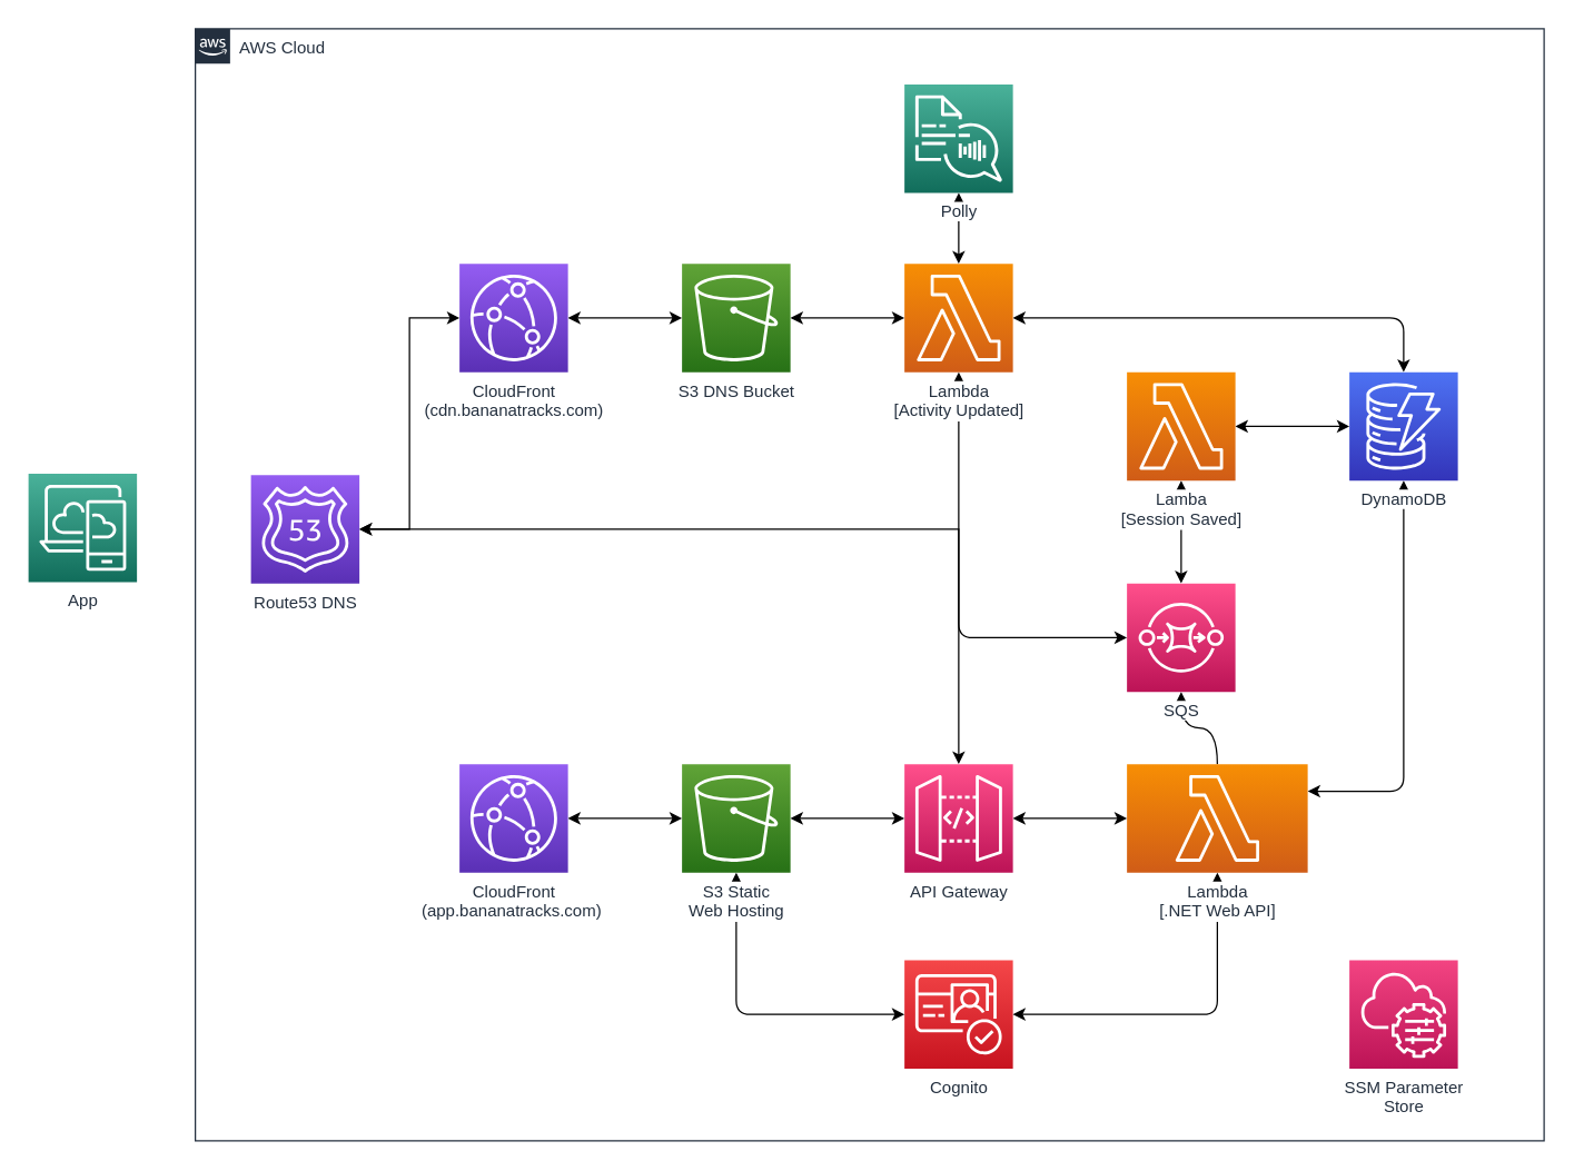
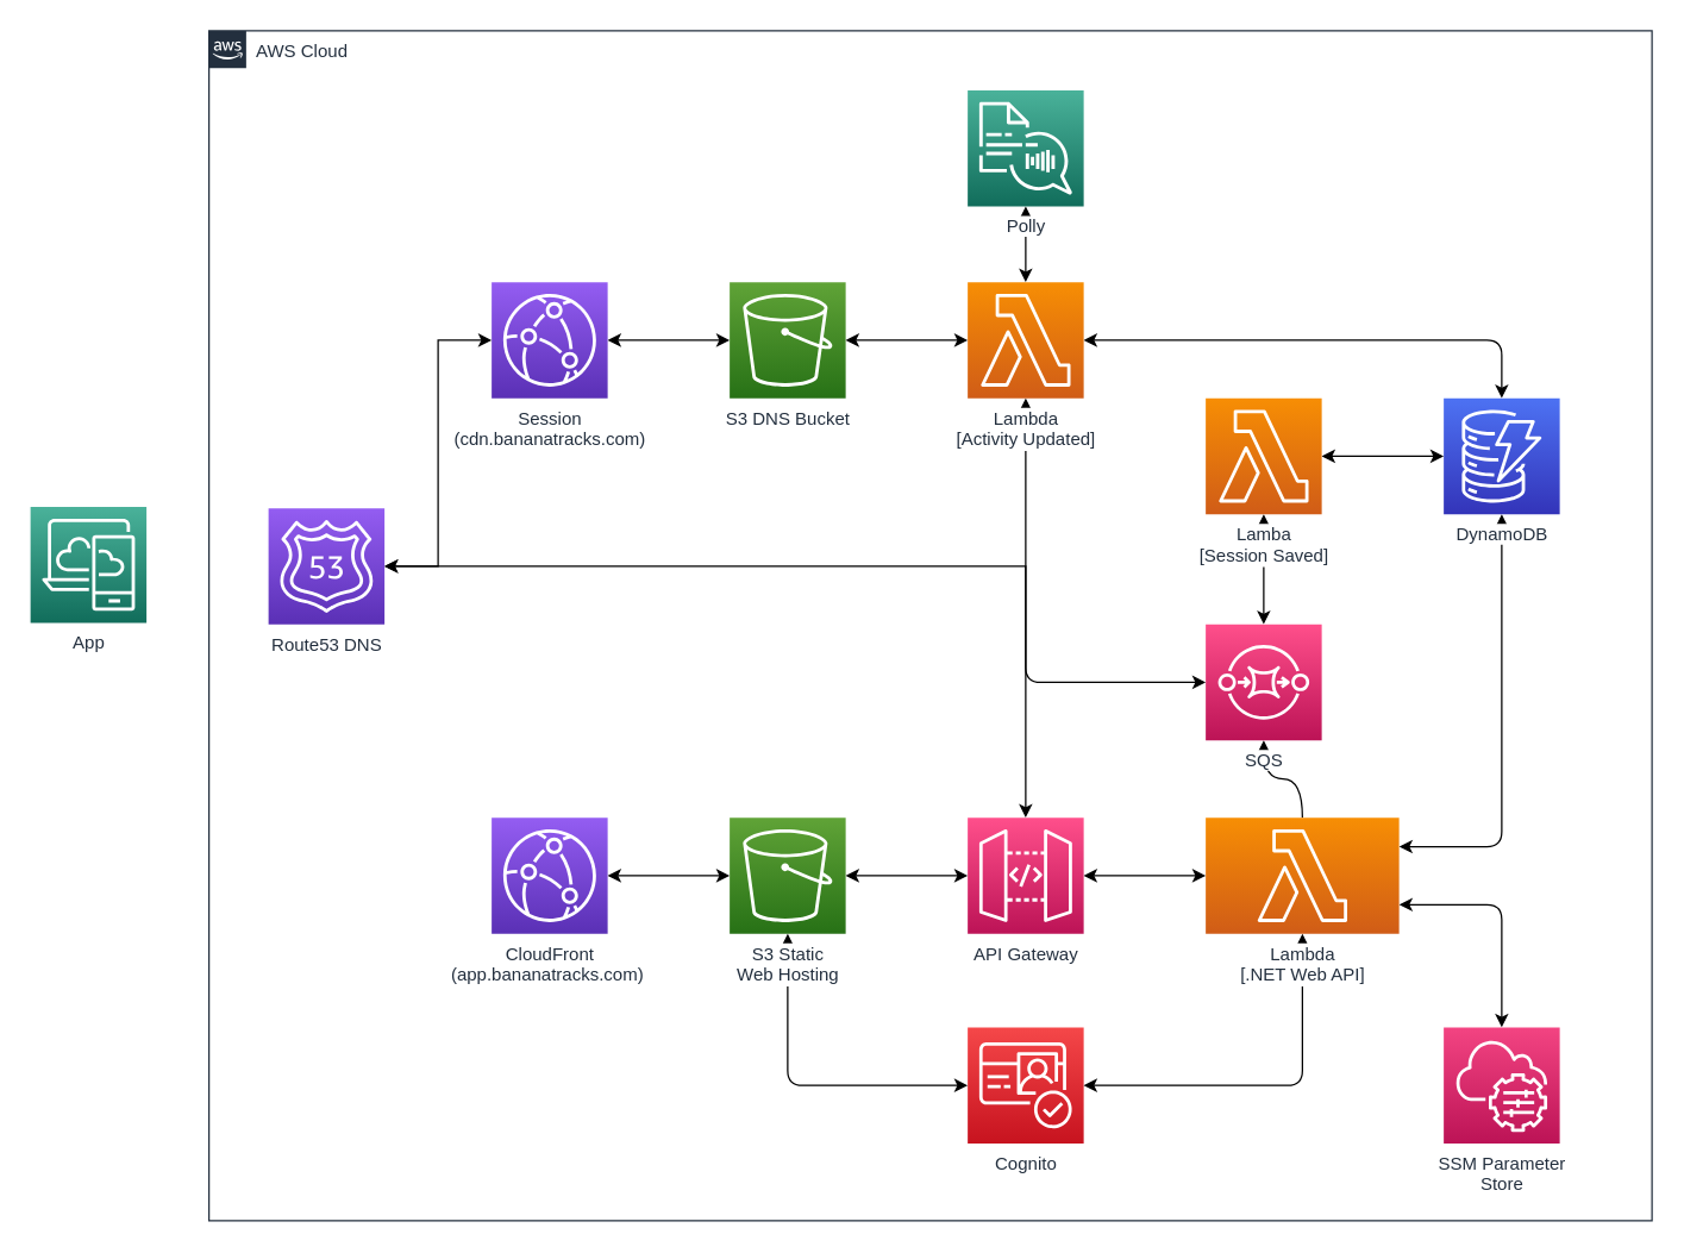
- <mxCell id="7" value="CloudFront&lt;br&gt;(cdn.bananatracks.com)" style="sketch=0;points=[[0,0,0],[0.25,0,0],[0.5,0,0],[0.75,0,0],[1,0,0],[0,1,0],[0.25,1,0],[0.5,1,0],[0.75,1,0],[1,1,0],[0,0.25,0],[0,0.5,0],[0,0.75,0],[1,0.25,0],[1,0.5,0],[1,0.75,0]];outlineConnect=0;fontColor=#232F3E;gradientColor=#945DF2;gradientDirection=north;fillColor=#5A30B5;strokeColor=#ffffff;dashed=0;verticalLabelPosition=bottom;verticalAlign=top;align=center;html=1;fontSize=12;fontStyle=0;aspect=fixed;shape=mxgraph.aws4.resourceIcon;resIcon=mxgraph.aws4.cloudfront;" parent="2" vertex="1"><mxGeometry x="190" y="169" width="78" height="78" as="geometry" /></mxCell>
+ <mxCell id="7" value="Session&lt;br&gt;(cdn.bananatracks.com)" style="sketch=0;points=[[0,0,0],[0.25,0,0],[0.5,0,0],[0.75,0,0],[1,0,0],[0,1,0],[0.25,1,0],[0.5,1,0],[0.75,1,0],[1,1,0],[0,0.25,0],[0,0.5,0],[0,0.75,0],[1,0.25,0],[1,0.5,0],[1,0.75,0]];outlineConnect=0;fontColor=#232F3E;gradientColor=#945DF2;gradientDirection=north;fillColor=#5A30B5;strokeColor=#ffffff;dashed=0;verticalLabelPosition=bottom;verticalAlign=top;align=center;html=1;fontSize=12;fontStyle=0;aspect=fixed;shape=mxgraph.aws4.resourceIcon;resIcon=mxgraph.aws4.cloudfront;" parent="2" vertex="1"><mxGeometry x="190" y="169" width="78" height="78" as="geometry" /></mxCell>
+ <mxCell id="27" style="edgeStyle=orthogonalEdgeStyle;orthogonalLoop=1;jettySize=auto;html=1;entryX=1;entryY=0.75;entryDx=0;entryDy=0;entryPerimeter=0;exitX=0.5;exitY=0;exitDx=0;exitDy=0;exitPerimeter=0;startArrow=classic;startFill=1;rounded=1;" parent="2" source="28" target="33" edge="1"><mxGeometry relative="1" as="geometry" /></mxCell>
